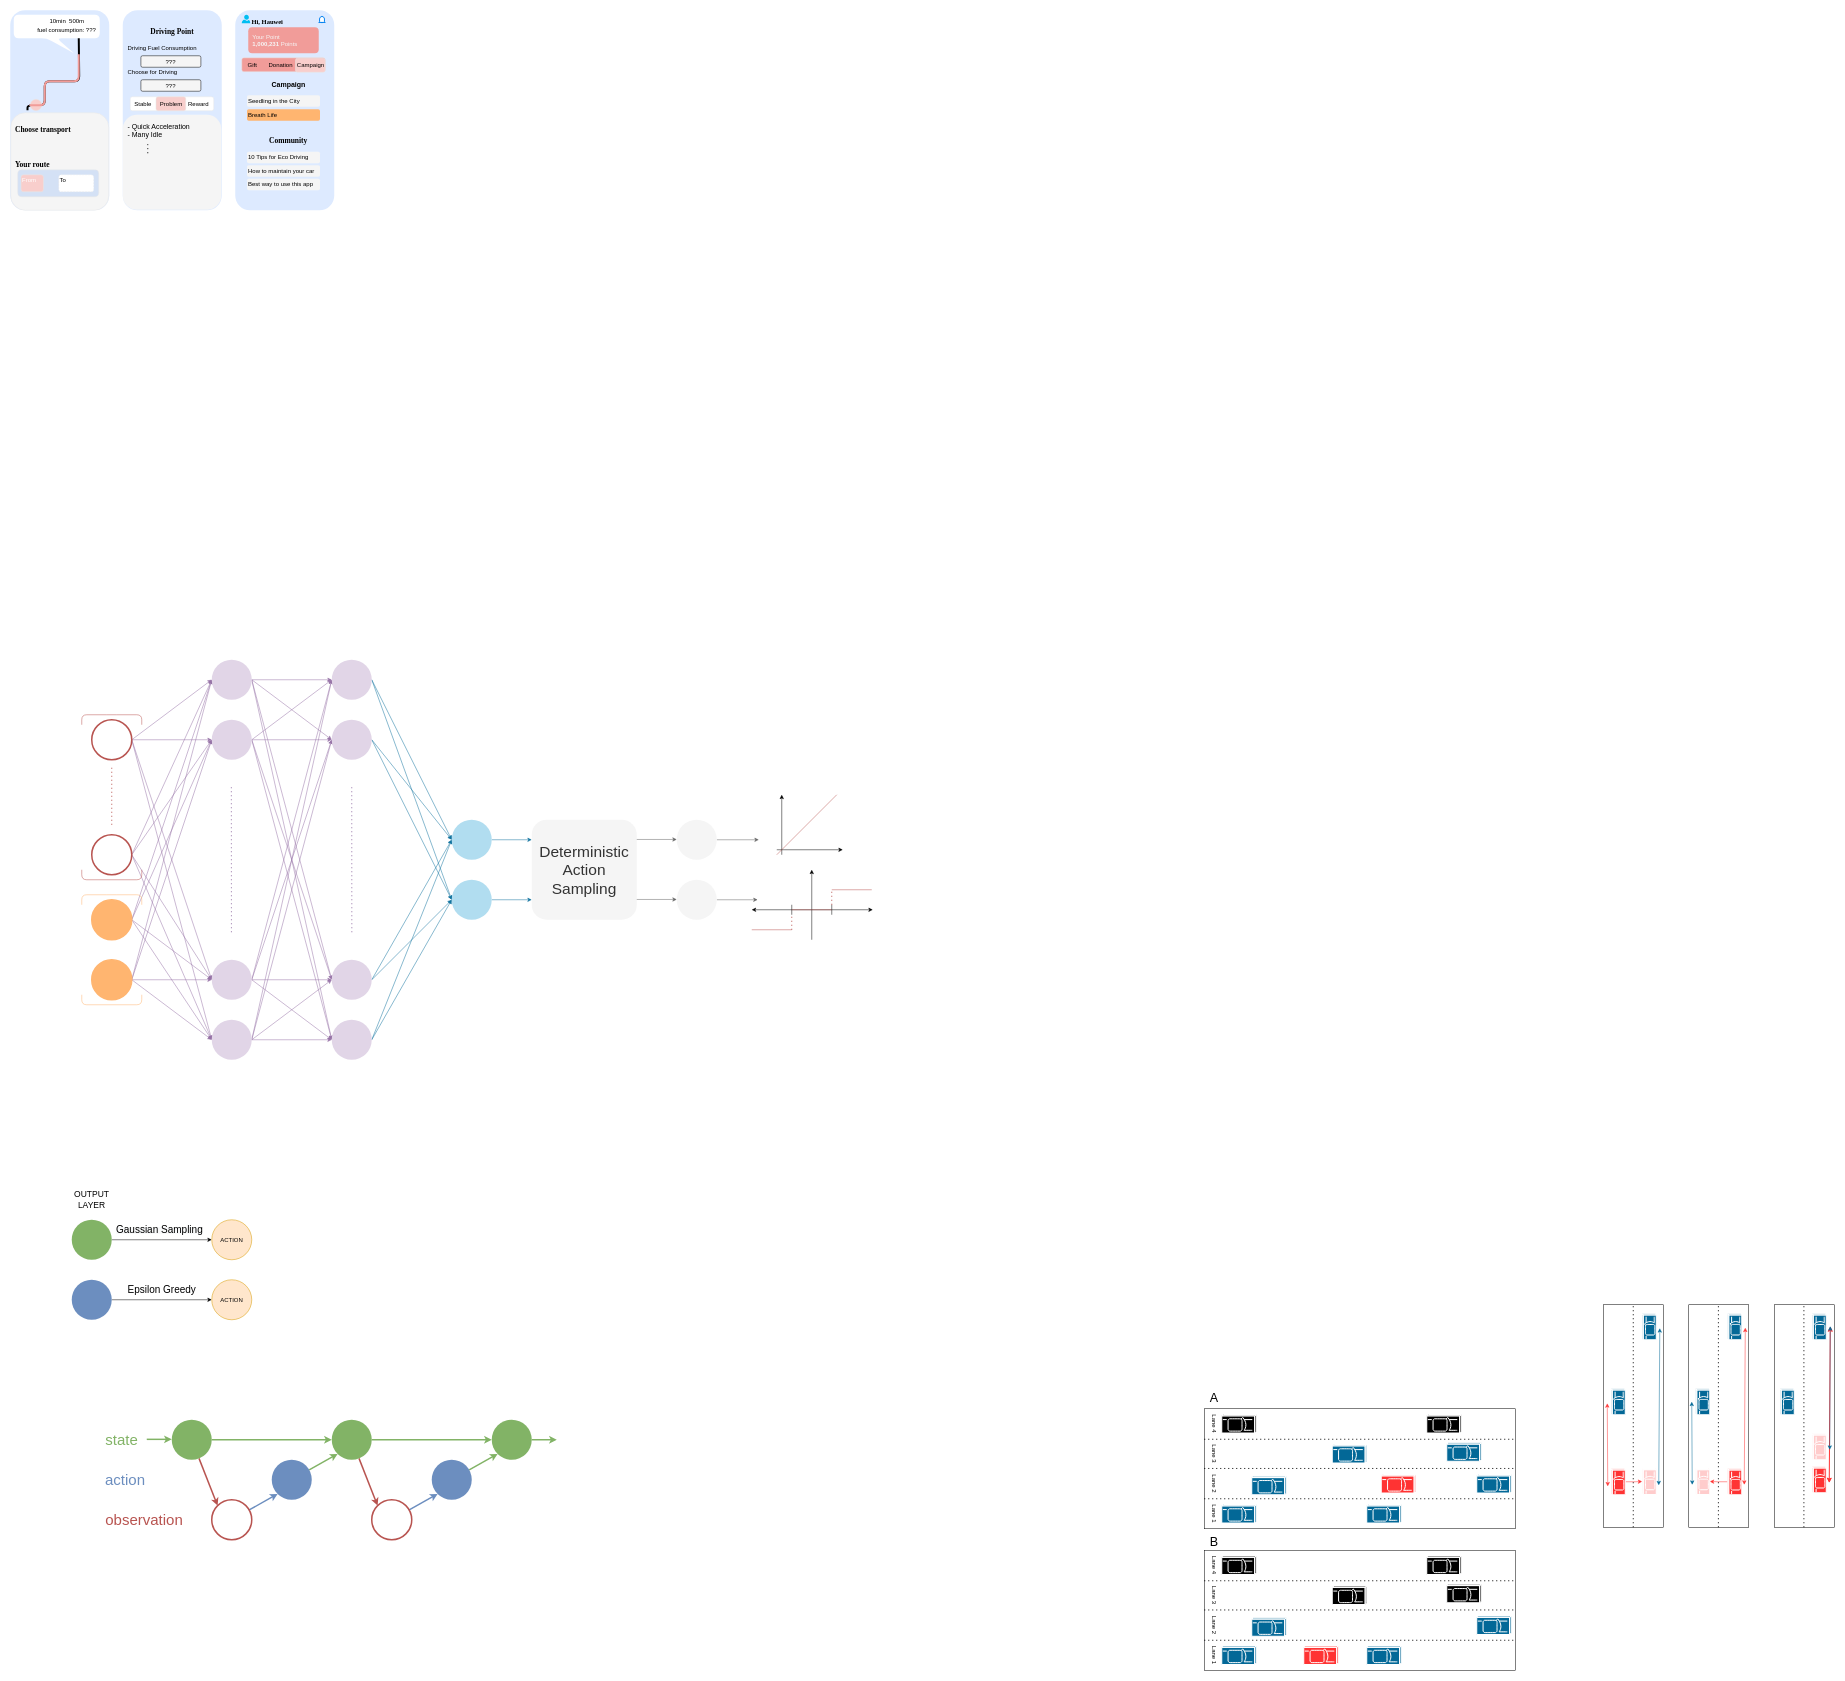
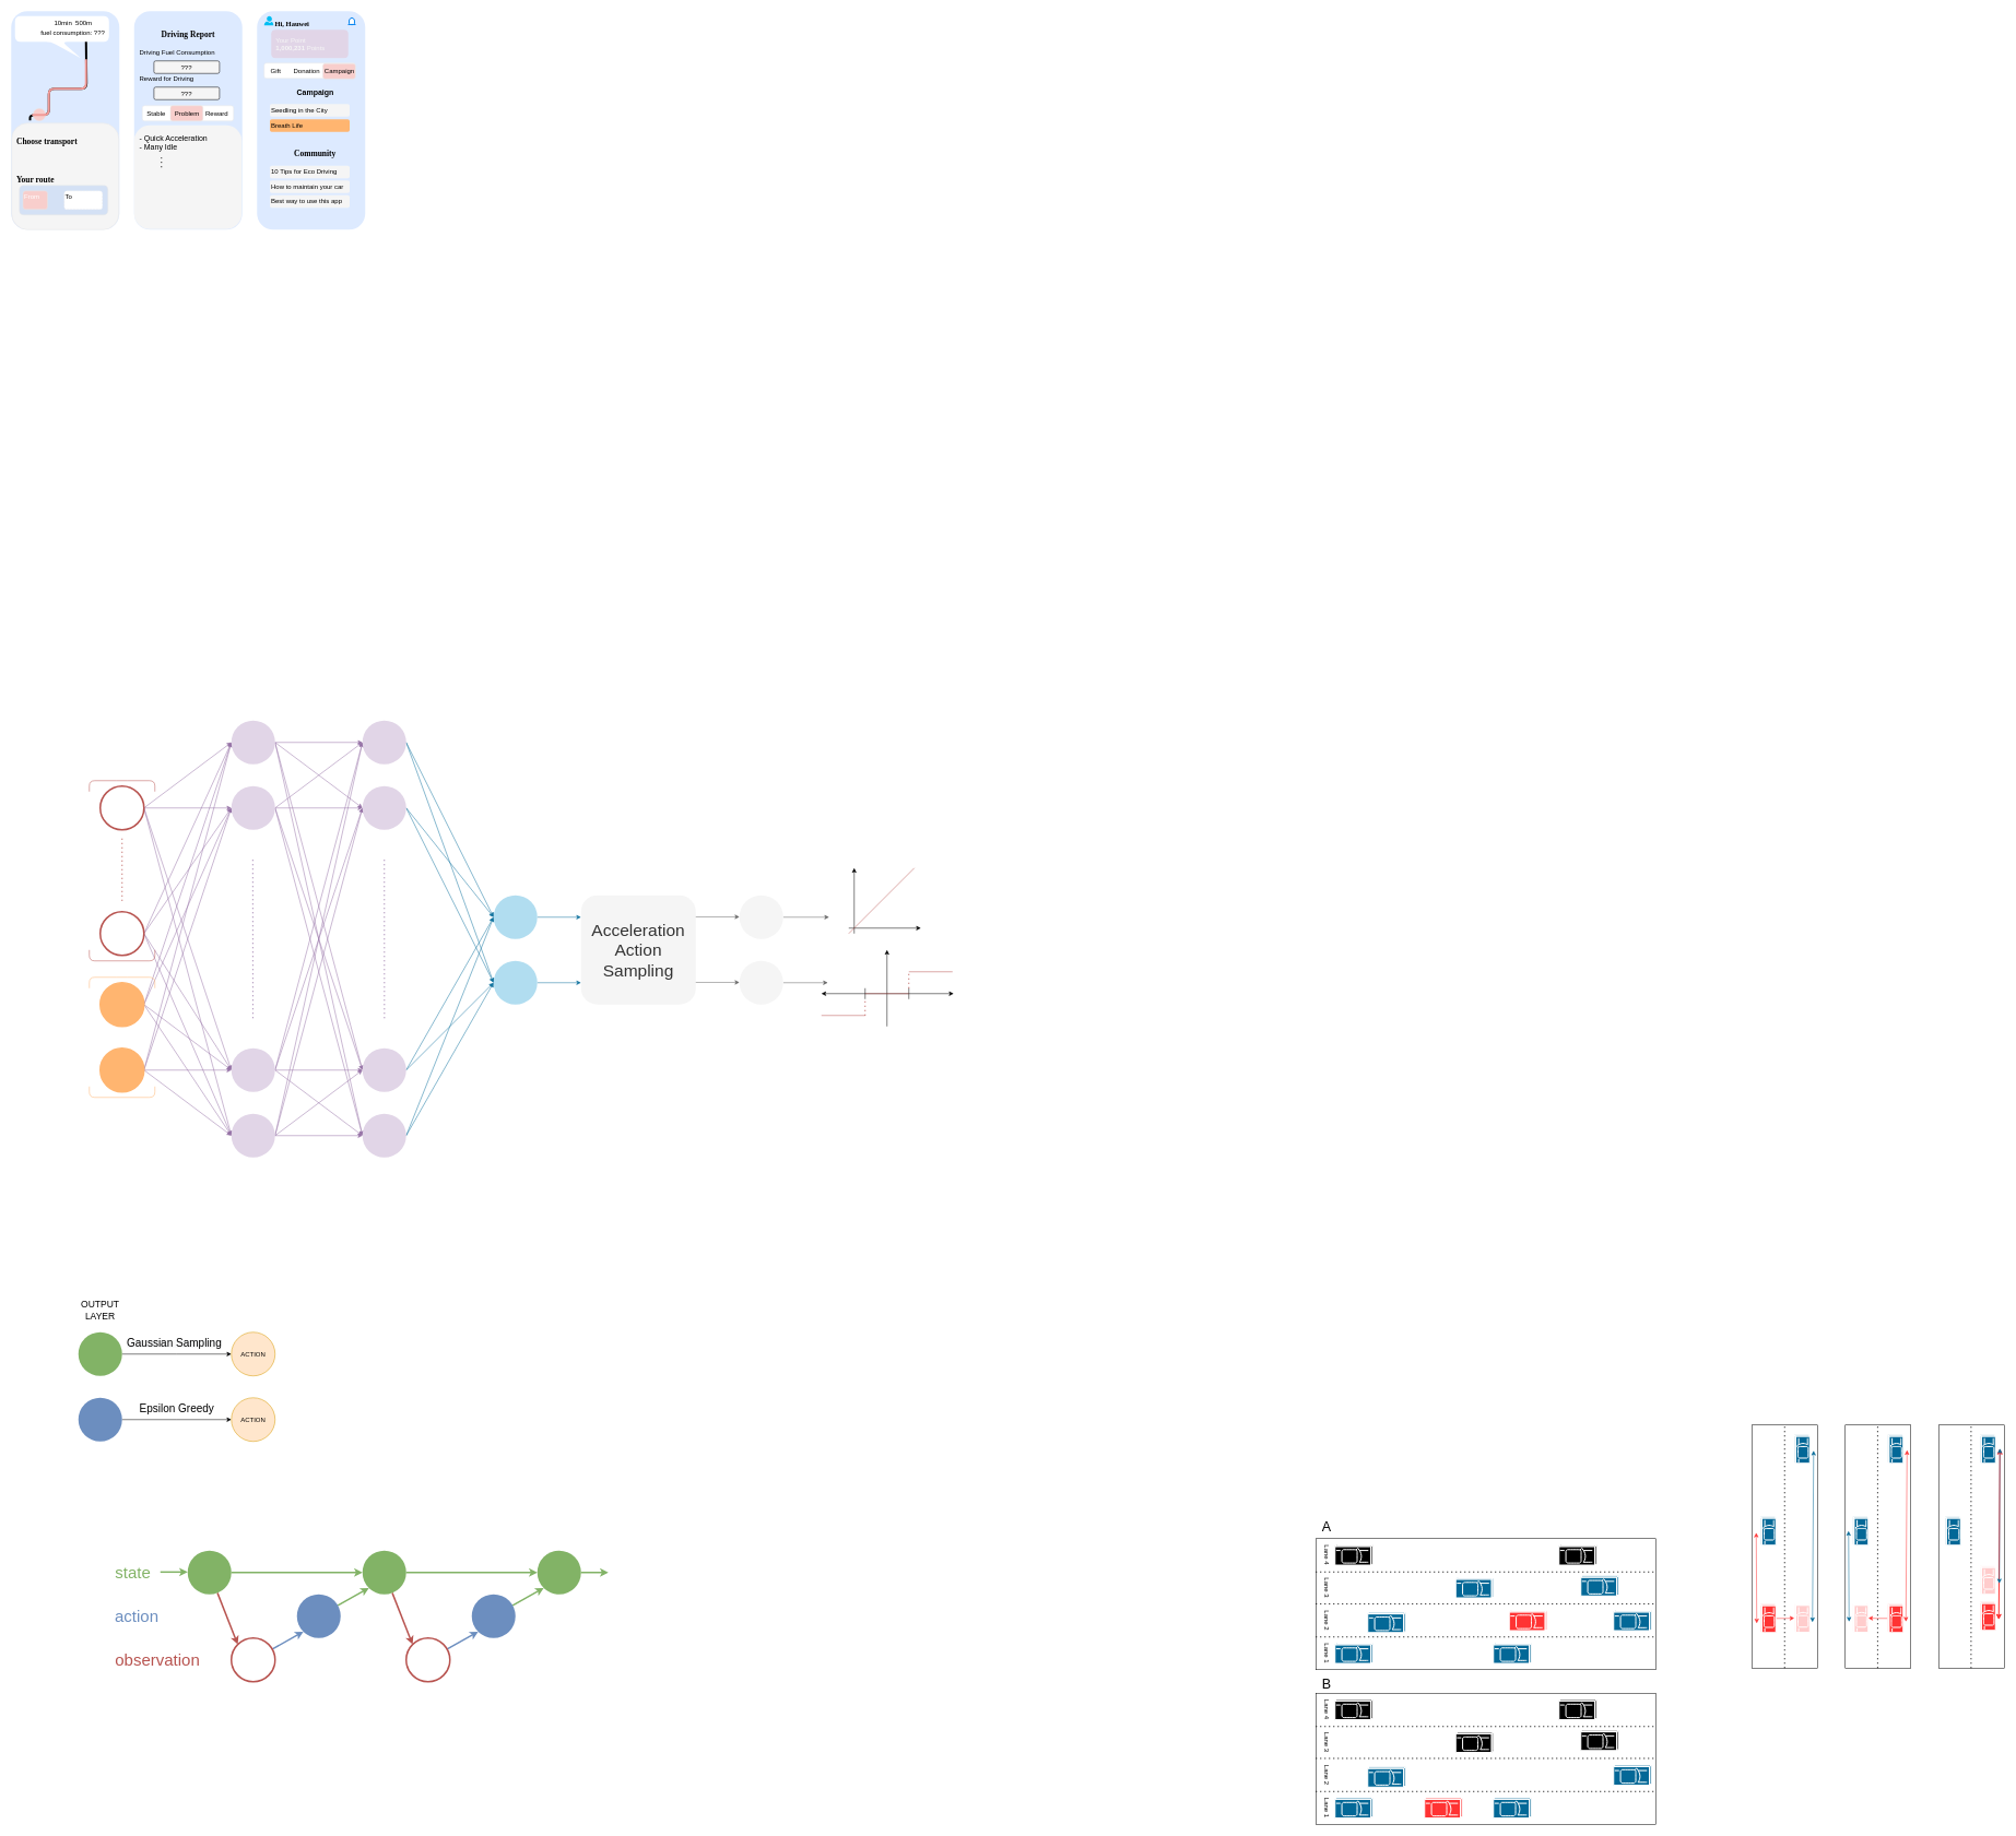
- <mxCell id="170" value="&lt;font face=&quot;Lucida Console&quot; style=&quot;font-size: 15px&quot;&gt;&lt;b&gt;Driving Point&lt;/b&gt;&lt;/font&gt;" style="text;html=1;strokeColor=none;fillColor=none;align=center;verticalAlign=middle;whiteSpace=wrap;rounded=0;" parent="1" vertex="1"><mxGeometry x="285" y="52.01" width="118" height="20" as="geometry" /></mxCell>
+ <mxCell id="170" value="&lt;font face=&quot;Lucida Console&quot; style=&quot;font-size: 15px&quot;&gt;&lt;b&gt;Driving Report&lt;/b&gt;&lt;/font&gt;" style="text;html=1;strokeColor=none;fillColor=none;align=center;verticalAlign=middle;whiteSpace=wrap;rounded=0;" parent="1" vertex="1"><mxGeometry x="285" y="52.01" width="118" height="20" as="geometry" /></mxCell>
- <mxCell id="196" value="&lt;font color=&quot;#f5f5f5&quot;&gt;&amp;nbsp; Your Point&lt;br&gt;&lt;/font&gt;&lt;div&gt;&lt;font color=&quot;#f5f5f5&quot;&gt;&lt;b&gt;&amp;nbsp; 1,000,231&lt;/b&gt; Points&lt;/font&gt;&lt;/div&gt;" style="rounded=1;whiteSpace=wrap;html=1;strokeColor=none;align=left;fillColor=#F19C99;" parent="1" vertex="1"><mxGeometry x="496" y="54.01" width="141" height="52" as="geometry" /></mxCell>
+ <mxCell id="196" value="&lt;font color=&quot;#f5f5f5&quot;&gt;&amp;nbsp; Your Point&lt;br&gt;&lt;/font&gt;&lt;div&gt;&lt;font color=&quot;#f5f5f5&quot;&gt;&lt;b&gt;&amp;nbsp; 1,000,231&lt;/b&gt; Points&lt;/font&gt;&lt;/div&gt;" style="rounded=1;whiteSpace=wrap;html=1;strokeColor=none;align=left;fillColor=#e1d5e7;" parent="1" vertex="1"><mxGeometry x="496" y="54.01" width="141" height="52" as="geometry" /></mxCell>
- <mxCell id="191" value="&amp;nbsp; &amp;nbsp;Gift&amp;nbsp; &amp;nbsp; &amp;nbsp; &amp;nbsp;Donation&amp;nbsp;" style="rounded=1;whiteSpace=wrap;html=1;strokeColor=#E6E6E6;fillColor=#f19c99;align=left;" parent="1" vertex="1"><mxGeometry x="483" y="115" width="167" height="28" as="geometry" /></mxCell>
+ <mxCell id="191" value="&amp;nbsp; &amp;nbsp;Gift&amp;nbsp; &amp;nbsp; &amp;nbsp; &amp;nbsp;Donation&amp;nbsp;" style="rounded=1;whiteSpace=wrap;html=1;strokeColor=#E6E6E6;fillColor=#FFFFFF;align=left;" parent="1" vertex="1"><mxGeometry x="483" y="115" width="167" height="28" as="geometry" /></mxCell>
- <mxCell id="174" value="Choose for Driving" style="text;html=1;strokeColor=none;fillColor=none;align=left;verticalAlign=middle;whiteSpace=wrap;rounded=0;" parent="1" vertex="1"><mxGeometry x="253" y="134" width="161" height="20" as="geometry" /></mxCell>
+ <mxCell id="174" value="Reward for Driving" style="text;html=1;strokeColor=none;fillColor=none;align=left;verticalAlign=middle;whiteSpace=wrap;rounded=0;" parent="1" vertex="1"><mxGeometry x="253" y="134" width="161" height="20" as="geometry" /></mxCell>
- <mxCell id="96" value="&lt;font style=&quot;font-size: 31px&quot;&gt;Deterministic&lt;br&gt;Action&lt;br&gt;Sampling&lt;/font&gt;" style="rounded=1;whiteSpace=wrap;html=1;fillColor=#f5f5f5;fontColor=#333333;strokeColor=none;" parent="1" vertex="1"><mxGeometry x="1063" y="1639" width="210" height="200" as="geometry" /></mxCell>
+ <mxCell id="96" value="&lt;font style=&quot;font-size: 31px&quot;&gt;Acceleration&lt;br&gt;Action&lt;br&gt;Sampling&lt;/font&gt;" style="rounded=1;whiteSpace=wrap;html=1;fillColor=#f5f5f5;fontColor=#333333;strokeColor=none;" parent="1" vertex="1"><mxGeometry x="1063" y="1639" width="210" height="200" as="geometry" /></mxCell>
